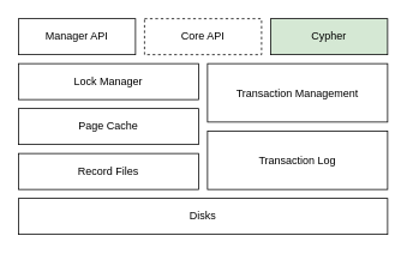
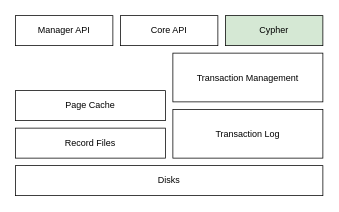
- <mxCell id="3" value="Core API" style="rounded=0;whiteSpace=wrap;html=1;dashed=1;" vertex="1" parent="1"><mxGeometry x="160" y="20" width="130" height="40" as="geometry" /></mxCell>
+ <mxCell id="3" value="Core API" style="rounded=0;whiteSpace=wrap;html=1;" vertex="1" parent="1"><mxGeometry x="160" y="20" width="130" height="40" as="geometry" /></mxCell>
- <mxCell id="5" value="Lock Manager" style="rounded=0;whiteSpace=wrap;html=1;" vertex="1" parent="1"><mxGeometry x="20" y="70" width="200" height="40" as="geometry" /></mxCell>
